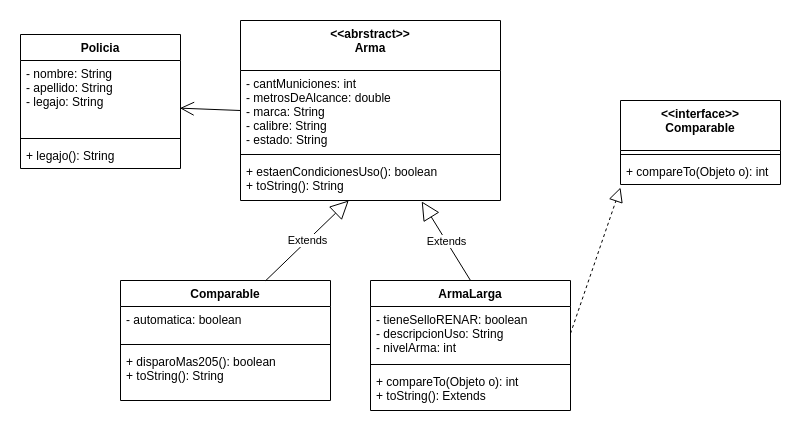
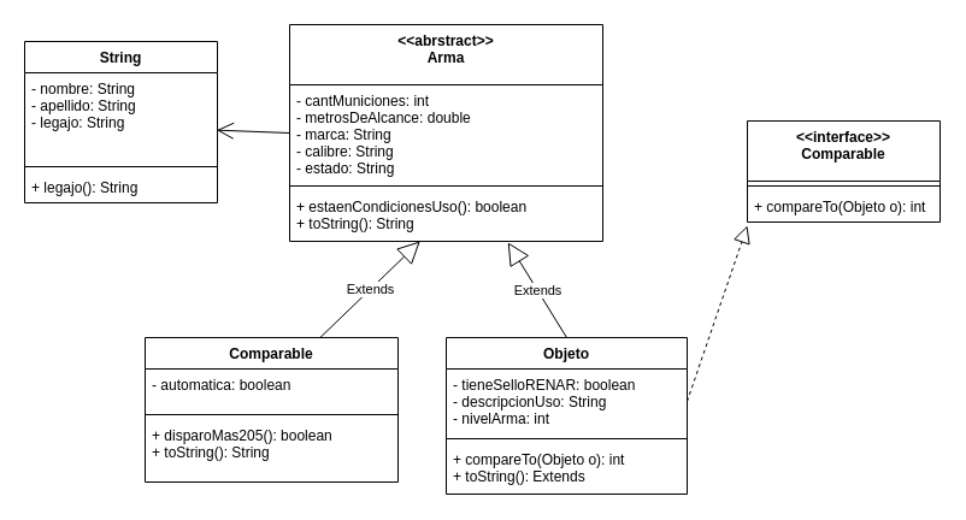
- <mxCell id="2" value="Policia" style="swimlane;fontStyle=1;align=center;verticalAlign=top;childLayout=stackLayout;horizontal=1;startSize=26;horizontalStack=0;resizeParent=1;resizeParentMax=0;resizeLast=0;collapsible=1;marginBottom=0;" parent="1" vertex="1"><mxGeometry x="20" y="34" width="160" height="134" as="geometry" /></mxCell>
+ <mxCell id="2" value="String" style="swimlane;fontStyle=1;align=center;verticalAlign=top;childLayout=stackLayout;horizontal=1;startSize=26;horizontalStack=0;resizeParent=1;resizeParentMax=0;resizeLast=0;collapsible=1;marginBottom=0;" parent="1" vertex="1"><mxGeometry x="20" y="34" width="160" height="134" as="geometry" /></mxCell>
- <mxCell id="14" value="ArmaLarga" style="swimlane;fontStyle=1;align=center;verticalAlign=top;childLayout=stackLayout;horizontal=1;startSize=26;horizontalStack=0;resizeParent=1;resizeParentMax=0;resizeLast=0;collapsible=1;marginBottom=0;" parent="1" vertex="1"><mxGeometry x="370" y="280" width="200" height="130" as="geometry" /></mxCell>
+ <mxCell id="14" value="Objeto" style="swimlane;fontStyle=1;align=center;verticalAlign=top;childLayout=stackLayout;horizontal=1;startSize=26;horizontalStack=0;resizeParent=1;resizeParentMax=0;resizeLast=0;collapsible=1;marginBottom=0;" parent="1" vertex="1"><mxGeometry x="370" y="280" width="200" height="130" as="geometry" /></mxCell>
